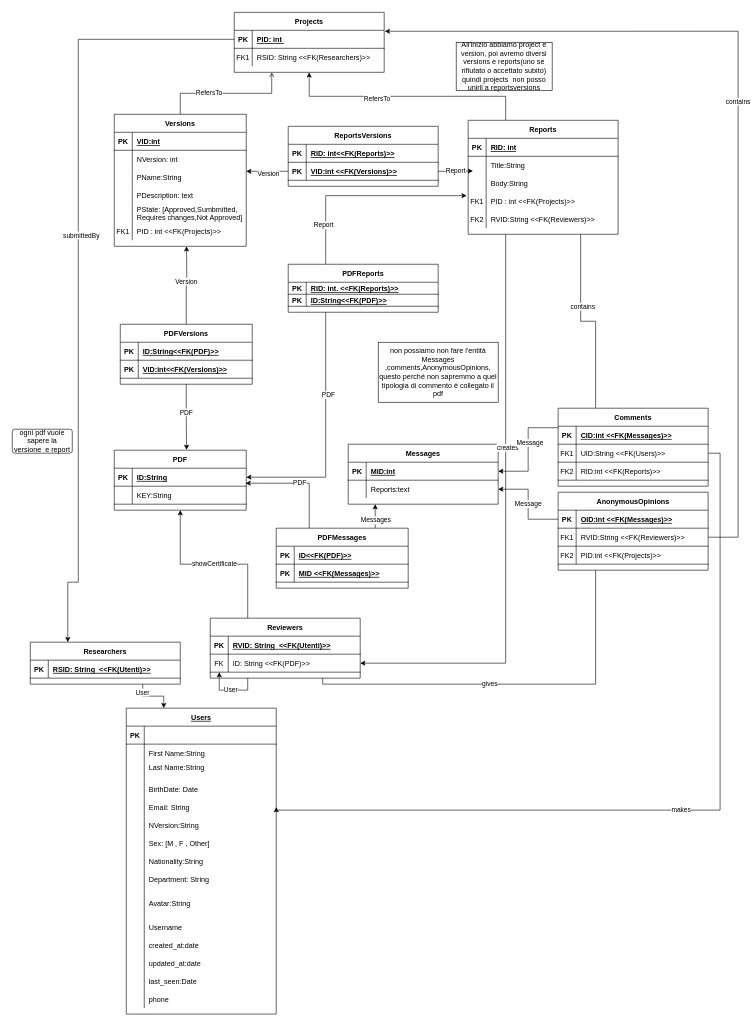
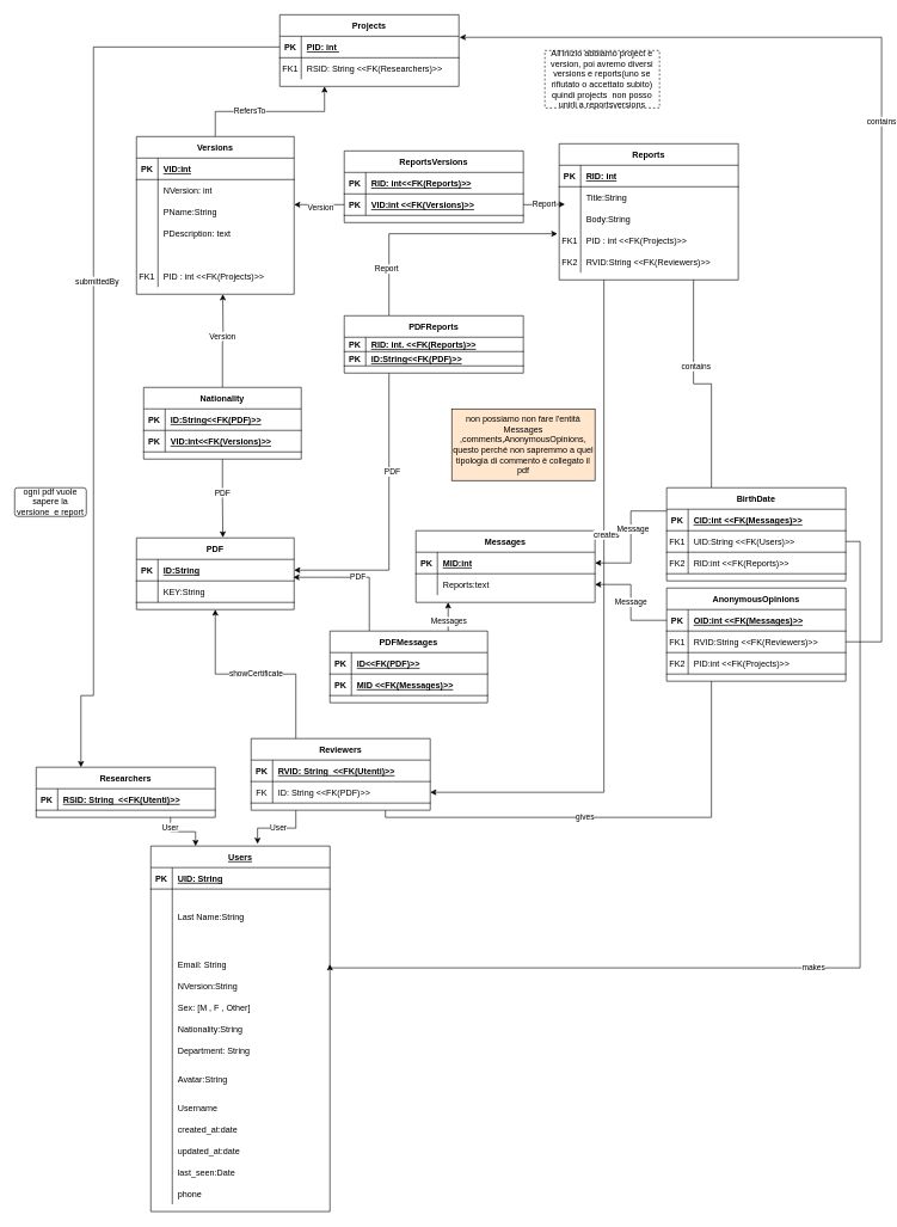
- <mxCell id="133" value="All'inizio abbiamo project e version, poi avremo diversi versions e reports(uno se rifiutato o accettato subito)&lt;br&gt;quindi projects &amp;nbsp;non posso unirli a reportsversions" style="rounded=0;whiteSpace=wrap;html=1;" parent="1" vertex="1"><mxGeometry x="760" y="70" width="160" height="80" as="geometry" /></mxCell>
+ <mxCell id="133" value="All'inizio abbiamo project e version, poi avremo diversi versions e reports(uno se rifiutato o accettato subito)&lt;br&gt;quindi projects &amp;nbsp;non posso unirli a reportsversions" style="rounded=0;whiteSpace=wrap;html=1;dashed=1;" parent="1" vertex="1"><mxGeometry x="760" y="70" width="160" height="80" as="geometry" /></mxCell>
- <mxCell id="15" style="edgeStyle=orthogonalEdgeStyle;rounded=0;orthogonalLoop=1;jettySize=auto;html=1;exitX=0.5;exitY=0;exitDx=0;exitDy=0;entryX=0.25;entryY=1;entryDx=0;entryDy=0;endArrow=open;" parent="1" source="17" target="2" edge="1"><mxGeometry relative="1" as="geometry" /></mxCell>
+ <mxCell id="15" style="edgeStyle=orthogonalEdgeStyle;rounded=0;orthogonalLoop=1;jettySize=auto;html=1;exitX=0.5;exitY=0;exitDx=0;exitDy=0;entryX=0.25;entryY=1;entryDx=0;entryDy=0;" parent="1" source="17" target="2" edge="1"><mxGeometry relative="1" as="geometry" /></mxCell>
- <mxCell id="93" style="edgeStyle=orthogonalEdgeStyle;rounded=0;orthogonalLoop=1;jettySize=auto;html=1;exitX=0.25;exitY=0;exitDx=0;exitDy=0;entryX=0.5;entryY=1;entryDx=0;entryDy=0;" parent="1" source="95" target="2" edge="1"><mxGeometry relative="1" as="geometry" /></mxCell>
- <mxCell id="94" value="RefersTo" style="edgeLabel;html=1;align=center;verticalAlign=middle;resizable=0;points=[];" parent="93" vertex="1" connectable="0"><mxGeometry x="0.252" y="3" relative="1" as="geometry"><mxPoint as="offset" /></mxGeometry></mxCell>
- <mxCell id="32" value="PState: [Approved,Sumbmitted,&#10;Requires changes,Not Approved]" style="shape=partialRectangle;overflow=hidden;connectable=0;fillColor=none;top=0;left=0;bottom=0;right=0;align=left;spacingLeft=6;" parent="30" vertex="1"><mxGeometry x="30" width="190" height="30" as="geometry"><mxRectangle width="190" height="30" as="alternateBounds" /></mxGeometry></mxCell>
- <mxCell id="139" value="PDFVersions" style="shape=table;startSize=30;container=1;collapsible=1;childLayout=tableLayout;fixedRows=1;rowLines=0;fontStyle=1;align=center;resizeLast=1;" parent="1" vertex="1"><mxGeometry x="200" y="540" width="220" height="100" as="geometry" /></mxCell>
+ <mxCell id="139" value="Nationality" style="shape=table;startSize=30;container=1;collapsible=1;childLayout=tableLayout;fixedRows=1;rowLines=0;fontStyle=1;align=center;resizeLast=1;" parent="1" vertex="1"><mxGeometry x="200" y="540" width="220" height="100" as="geometry" /></mxCell>
- <mxCell id="166" value="non possiamo non fare l'entità Messages ,comments,AnonymousOpinions,&lt;br&gt;questo perché non sapremmo a quel tipologia di commento è collegato il pdf" style="rounded=0;whiteSpace=wrap;html=1;" parent="1" vertex="1"><mxGeometry x="630" y="570" width="200" height="100" as="geometry" /></mxCell>
+ <mxCell id="166" value="non possiamo non fare l'entità Messages ,comments,AnonymousOpinions,&lt;br&gt;questo perché non sapremmo a quel tipologia di commento è collegato il pdf" style="rounded=0;whiteSpace=wrap;html=1;fillColor=#ffe6cc;" parent="1" vertex="1"><mxGeometry x="630" y="570" width="200" height="100" as="geometry" /></mxCell>
- <mxCell id="171" value="Comments" style="shape=table;startSize=30;container=1;collapsible=1;childLayout=tableLayout;fixedRows=1;rowLines=0;fontStyle=1;align=center;resizeLast=1;" parent="1" vertex="1"><mxGeometry x="930" y="680" width="250" height="130" as="geometry" /></mxCell>
+ <mxCell id="171" value="BirthDate" style="shape=table;startSize=30;container=1;collapsible=1;childLayout=tableLayout;fixedRows=1;rowLines=0;fontStyle=1;align=center;resizeLast=1;" parent="1" vertex="1"><mxGeometry x="930" y="680" width="250" height="130" as="geometry" /></mxCell>
- <mxCell id="134" value="ogni pdf vuole sapere la versione &amp;nbsp;e report" style="rounded=1;arcSize=10;whiteSpace=wrap;html=1;align=center;" parent="1" vertex="1"><mxGeometry x="20" y="715" width="100" height="40" as="geometry" /></mxCell>
+ <mxCell id="134" value="ogni pdf vuole sapere la versione &amp;nbsp;e report" style="rounded=1;arcSize=10;whiteSpace=wrap;html=1;align=center;" parent="1" vertex="1"><mxGeometry x="20" y="680" width="100" height="40" as="geometry" /></mxCell>
- <mxCell id="36" value="User" style="edgeStyle=orthogonalEdgeStyle;rounded=0;orthogonalLoop=1;jettySize=auto;html=1;exitX=0.25;exitY=1;exitDx=0;exitDy=0;" parent="1" source="38" target="43" edge="1"><mxGeometry relative="1" as="geometry" /></mxCell>
+ <mxCell id="36" value="User" style="edgeStyle=orthogonalEdgeStyle;rounded=0;orthogonalLoop=1;jettySize=auto;html=1;exitX=0.25;exitY=1;exitDx=0;exitDy=0;entryX=0.596;entryY=-0.006;entryDx=0;entryDy=0;entryPerimeter=0;" parent="1" source="38" target="45" edge="1"><mxGeometry relative="1" as="geometry" /></mxCell>
+ <mxCell id="48" value="UID: String" style="shape=partialRectangle;overflow=hidden;connectable=0;fillColor=none;top=0;left=0;bottom=0;right=0;align=left;spacingLeft=6;fontStyle=5;" parent="46" vertex="1"><mxGeometry x="30" width="220" height="30" as="geometry"><mxRectangle width="220" height="30" as="alternateBounds" /></mxGeometry></mxCell>
- <mxCell id="51" value="First Name:String" style="shape=partialRectangle;overflow=hidden;connectable=0;fillColor=none;top=0;left=0;bottom=0;right=0;align=left;spacingLeft=6;" parent="49" vertex="1"><mxGeometry x="30" width="220" height="30" as="geometry"><mxRectangle width="220" height="30" as="alternateBounds" /></mxGeometry></mxCell>
- <mxCell id="57" value="BirthDate: Date" style="shape=partialRectangle;overflow=hidden;connectable=0;fillColor=none;top=0;left=0;bottom=0;right=0;align=left;spacingLeft=6;" parent="55" vertex="1"><mxGeometry x="30" width="220" height="30" as="geometry"><mxRectangle width="220" height="30" as="alternateBounds" /></mxGeometry></mxCell>
